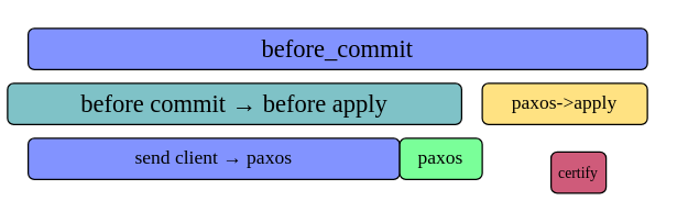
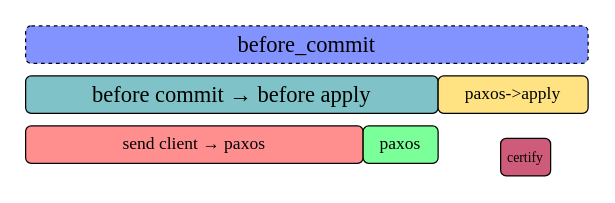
- <mxCell id="6" value="&lt;font style=&quot;font-size: 18px;&quot; face=&quot;Comic Sans MS&quot;&gt;before_commit&lt;/font&gt;" style="rounded=1;whiteSpace=wrap;html=1;fillColor=#8293FF;" vertex="1" parent="1"><mxGeometry x="20" y="20" width="450" height="30" as="geometry" /></mxCell>
+ <mxCell id="6" value="&lt;font style=&quot;font-size: 18px;&quot; face=&quot;Comic Sans MS&quot;&gt;before_commit&lt;/font&gt;" style="rounded=1;whiteSpace=wrap;html=1;fillColor=#8293FF;dashed=1;" vertex="1" parent="1"><mxGeometry x="20" y="20" width="450" height="30" as="geometry" /></mxCell>
- <mxCell id="2" value="&lt;font face=&quot;Comic Sans MS&quot;&gt;&lt;span style=&quot;font-size: 18px;&quot;&gt;before commit → before apply&lt;/span&gt;&lt;/font&gt;" style="rounded=1;whiteSpace=wrap;html=1;fillColor=#7FC2C7;" vertex="1" parent="1"><mxGeometry x="5" y="60" width="330" height="30" as="geometry" /></mxCell>
+ <mxCell id="2" value="&lt;font face=&quot;Comic Sans MS&quot;&gt;&lt;span style=&quot;font-size: 18px;&quot;&gt;before commit → before apply&lt;/span&gt;&lt;/font&gt;" style="rounded=1;whiteSpace=wrap;html=1;fillColor=#7FC2C7;" vertex="1" parent="1"><mxGeometry x="20" y="60" width="330" height="30" as="geometry" /></mxCell>
- <mxCell id="3" value="&lt;font style=&quot;font-size: 14px;&quot; face=&quot;Comic Sans MS&quot;&gt;send client → paxos&lt;/font&gt;" style="rounded=1;whiteSpace=wrap;html=1;fillColor=#8293ff;" vertex="1" parent="1"><mxGeometry x="20" y="100" width="270" height="30" as="geometry" /></mxCell>
+ <mxCell id="3" value="&lt;font style=&quot;font-size: 14px;&quot; face=&quot;Comic Sans MS&quot;&gt;send client → paxos&lt;/font&gt;" style="rounded=1;whiteSpace=wrap;html=1;fillColor=#FF8F8F;" vertex="1" parent="1"><mxGeometry x="20" y="100" width="270" height="30" as="geometry" /></mxCell>
